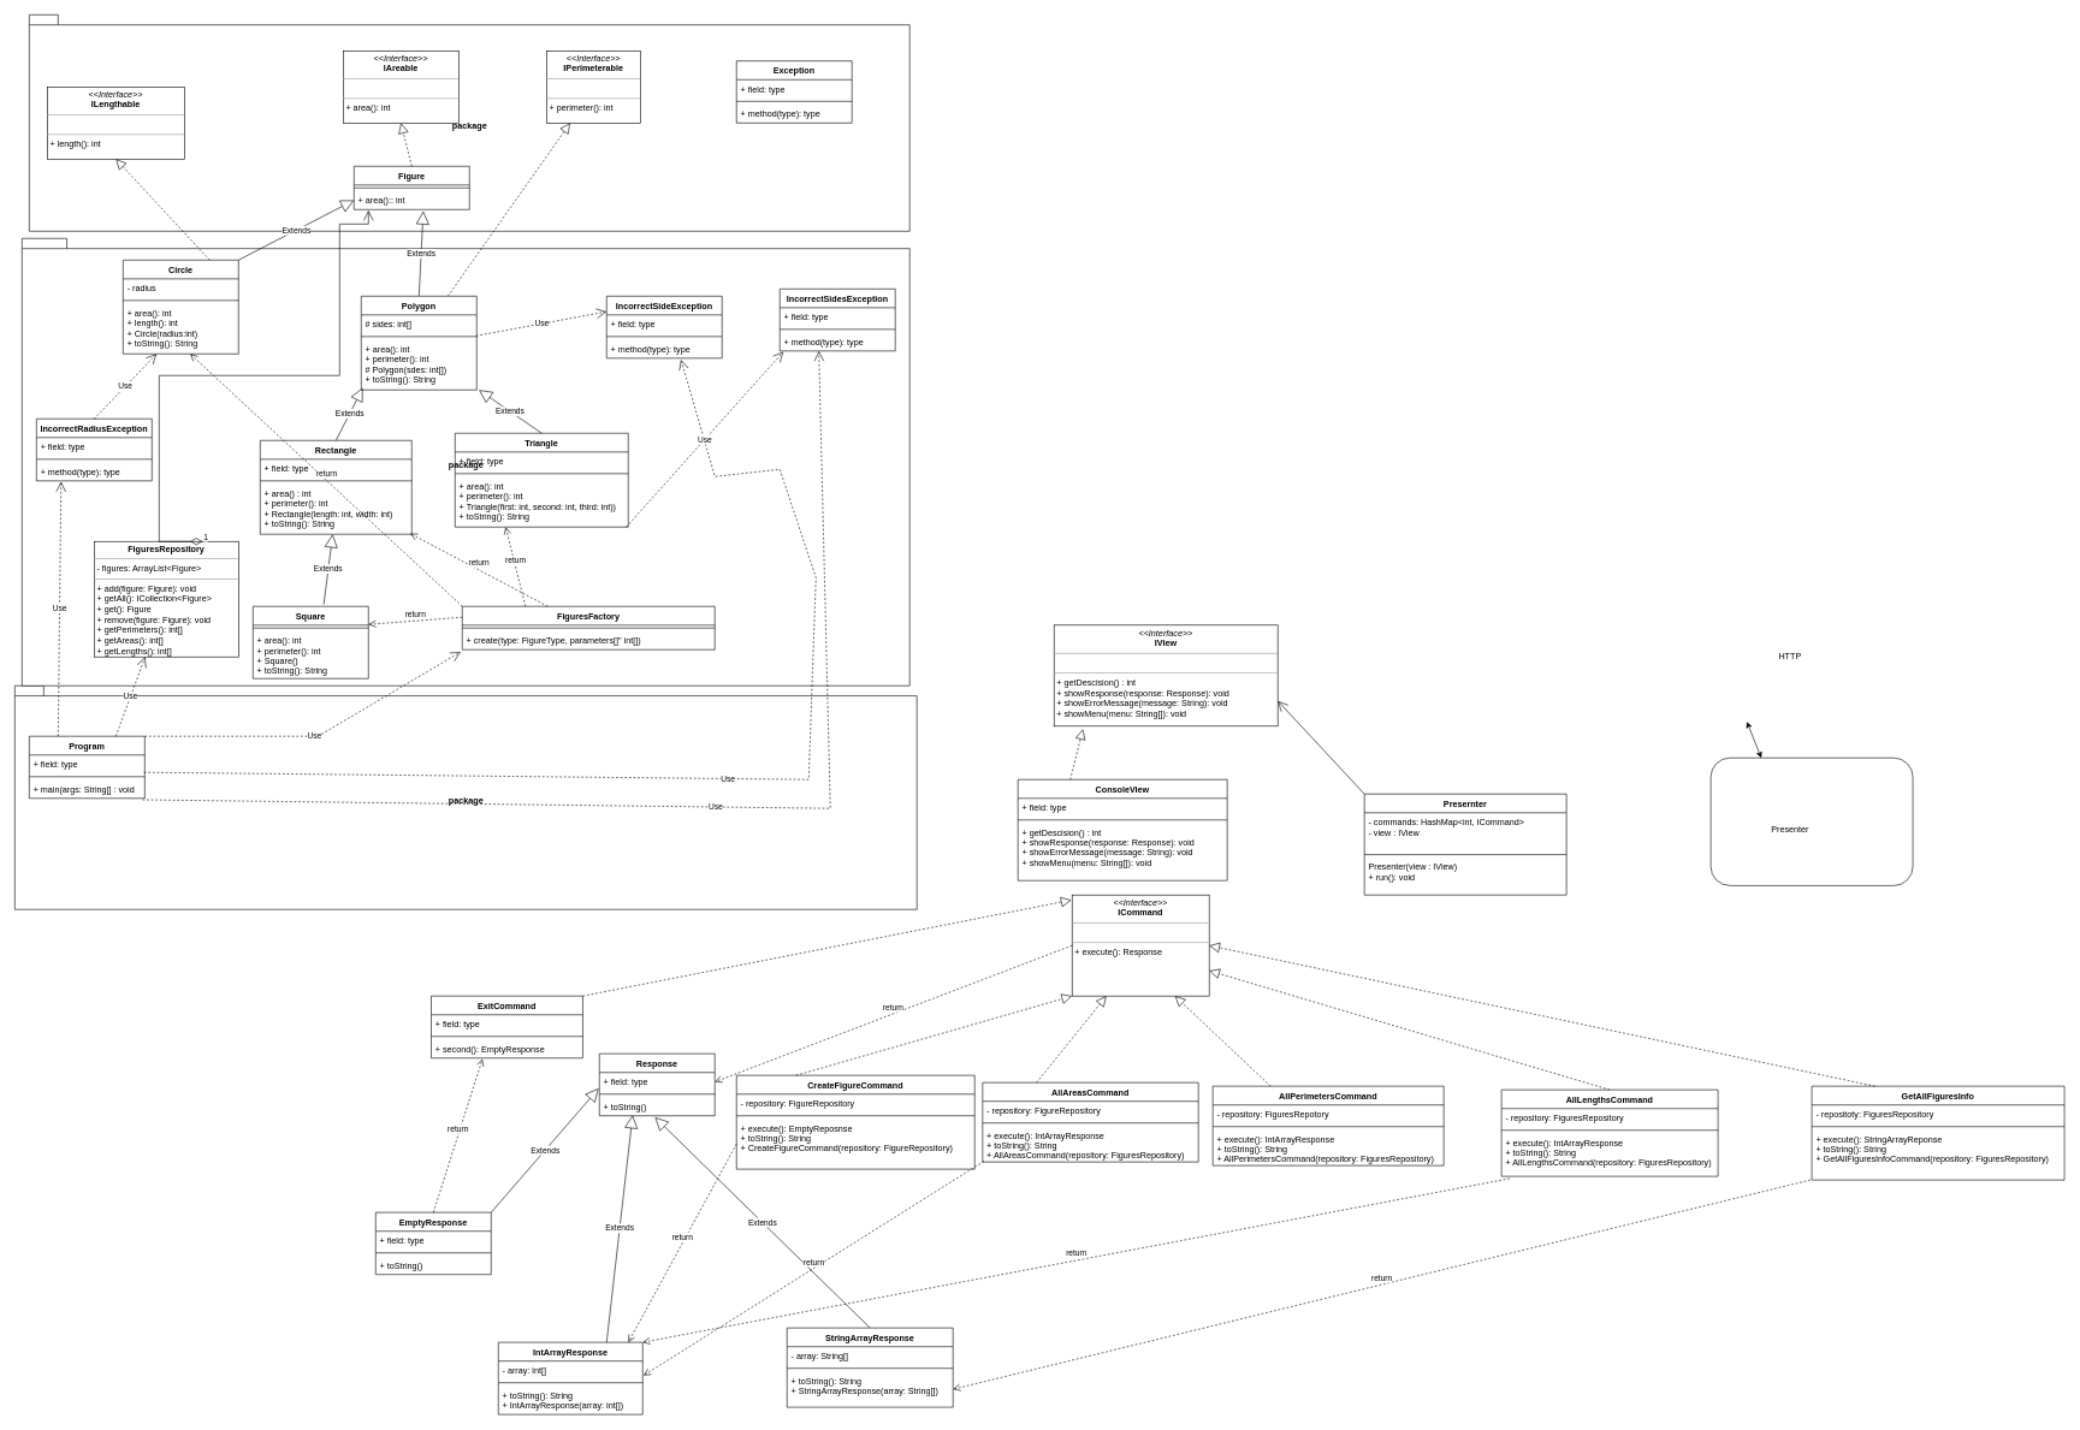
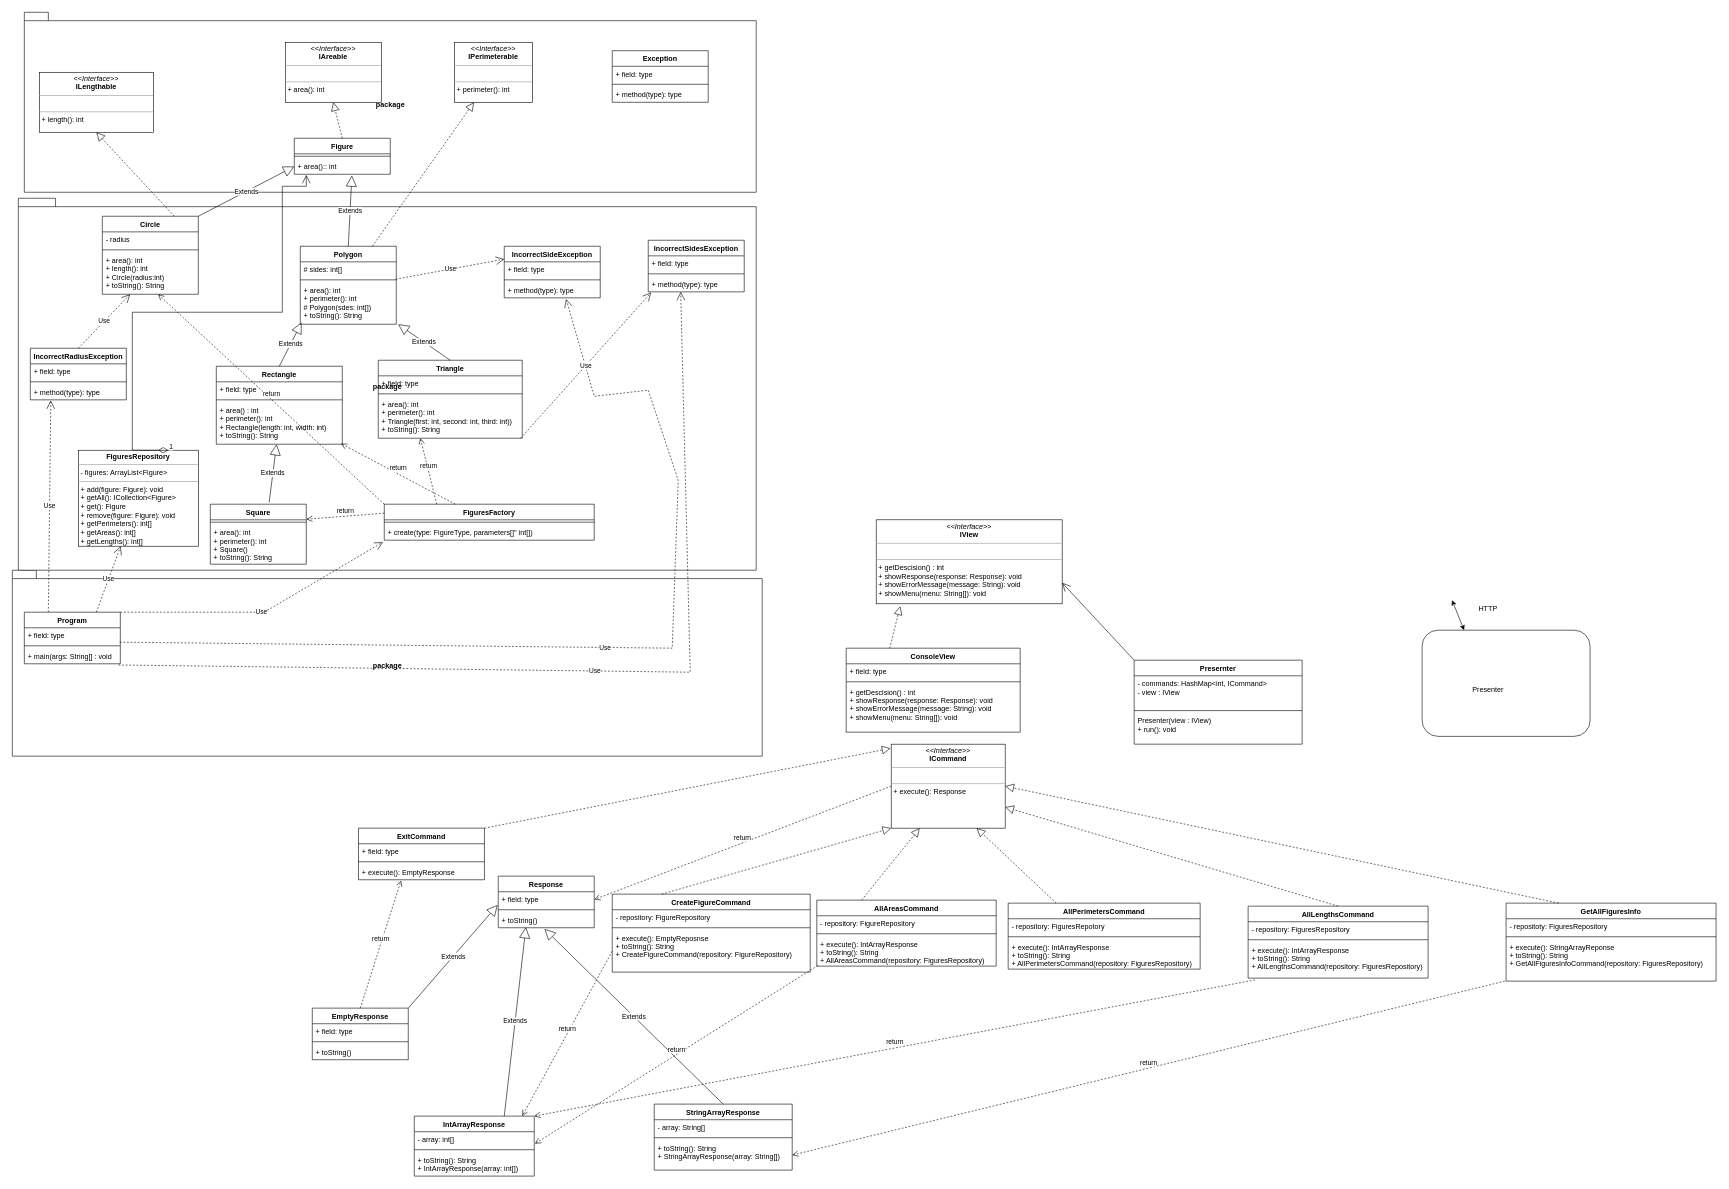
- <mxCell id="145" value="HTTP" style="text;html=1;strokeColor=none;fillColor=none;align=center;verticalAlign=middle;whiteSpace=wrap;rounded=0;" vertex="1" parent="1"><mxGeometry x="2450" y="895" width="60" height="30" as="geometry" /></mxCell>
+ <mxCell id="145" value="HTTP" style="text;html=1;strokeColor=none;fillColor=none;align=center;verticalAlign=middle;whiteSpace=wrap;rounded=0;" vertex="1" parent="1"><mxGeometry x="2450" y="1000" width="60" height="30" as="geometry" /></mxCell>
- <mxCell id="138" value="+ second(): EmptyResponse" style="text;strokeColor=none;fillColor=none;align=left;verticalAlign=top;spacingLeft=4;spacingRight=4;overflow=hidden;rotatable=0;points=[[0,0.5],[1,0.5]];portConstraint=eastwest;" vertex="1" parent="135"><mxGeometry y="60" width="210" height="26" as="geometry" /></mxCell>
+ <mxCell id="138" value="+ execute(): EmptyResponse" style="text;strokeColor=none;fillColor=none;align=left;verticalAlign=top;spacingLeft=4;spacingRight=4;overflow=hidden;rotatable=0;points=[[0,0.5],[1,0.5]];portConstraint=eastwest;" vertex="1" parent="135"><mxGeometry y="60" width="210" height="26" as="geometry" /></mxCell>
